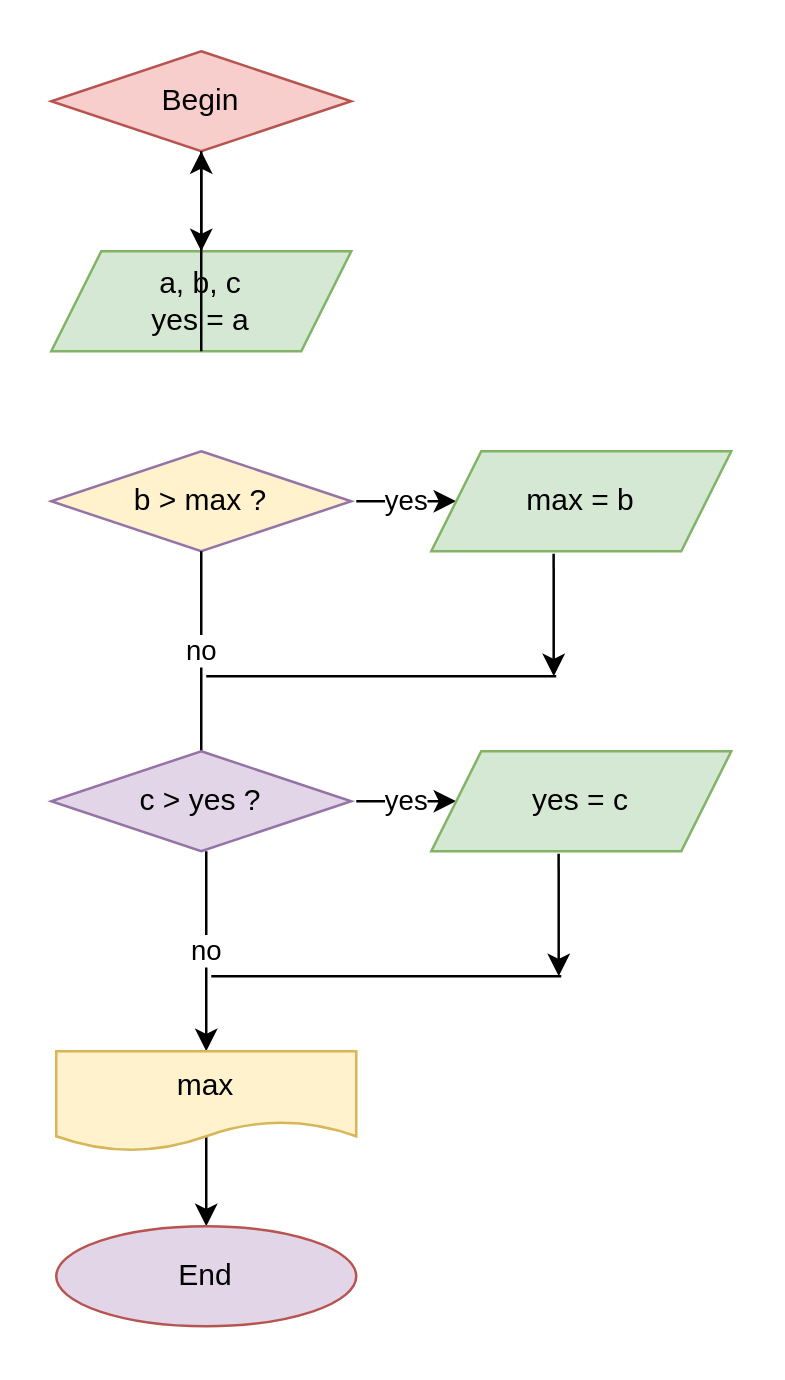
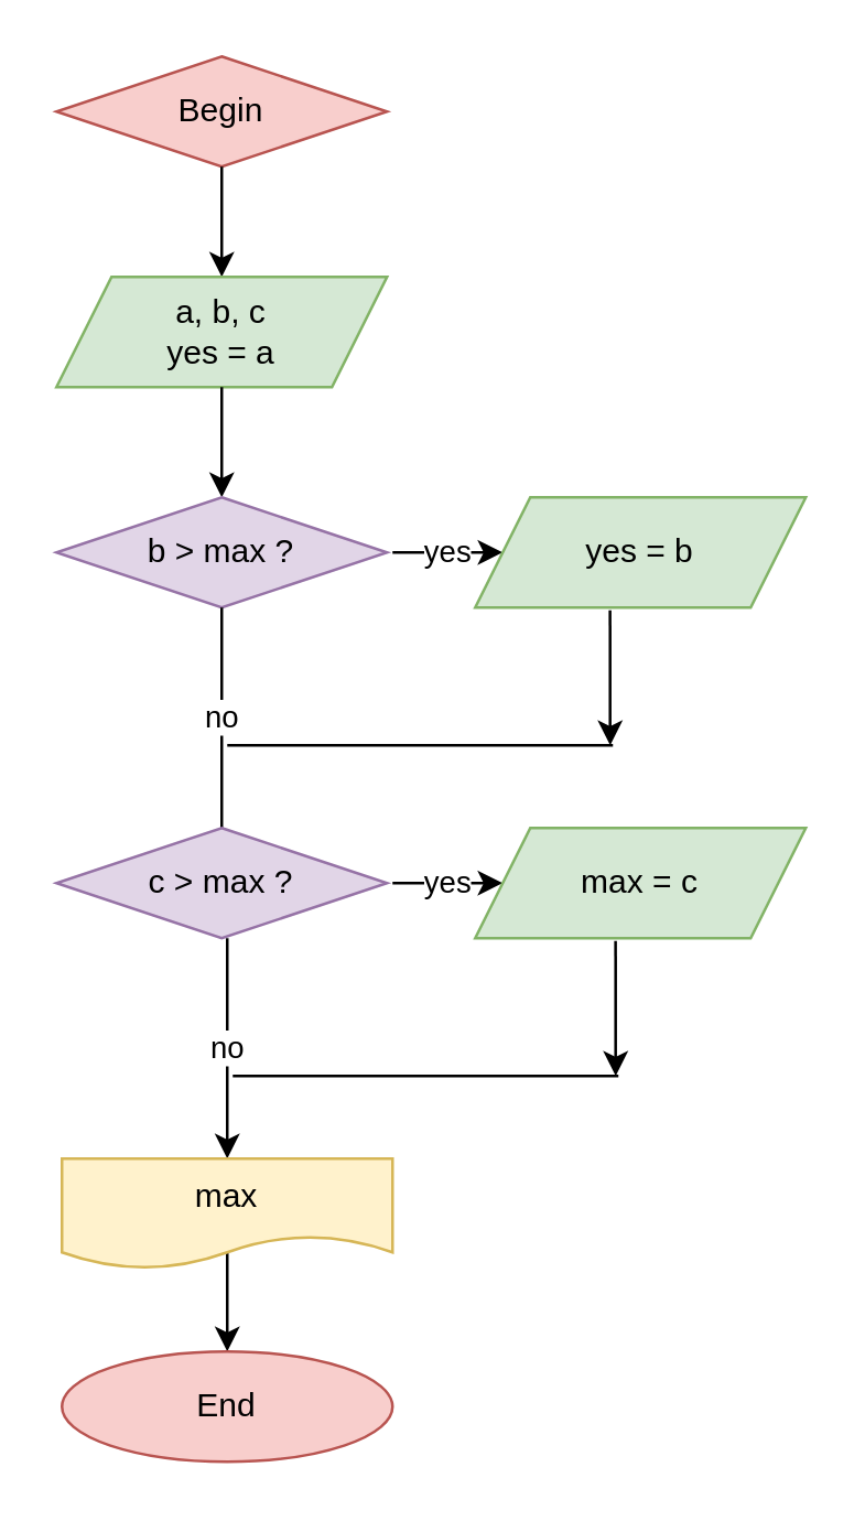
- <mxCell id="5" value="" style="endArrow=classic;html=1;rounded=0;exitX=0.5;exitY=1;exitDx=0;exitDy=0;" edge="1" parent="1" source="4" target="2"><mxGeometry width="50" height="50" relative="1" as="geometry"><mxPoint x="50" y="400" as="sourcePoint" /><mxPoint x="80" y="220" as="targetPoint" /></mxGeometry></mxCell>
+ <mxCell id="5" value="" style="endArrow=classic;html=1;rounded=0;exitX=0.5;exitY=1;exitDx=0;exitDy=0;" edge="1" parent="1" source="4" target="6"><mxGeometry width="50" height="50" relative="1" as="geometry"><mxPoint x="50" y="400" as="sourcePoint" /><mxPoint x="80" y="220" as="targetPoint" /></mxGeometry></mxCell>
- <mxCell id="6" value="b &amp;gt; max ?" style="rhombus;whiteSpace=wrap;html=1;fillColor=#fff2cc;strokeColor=#9673a6;" vertex="1" parent="1"><mxGeometry x="20" y="180" width="120" height="40" as="geometry" /></mxCell>
+ <mxCell id="6" value="b &amp;gt; max ?" style="rhombus;whiteSpace=wrap;html=1;fillColor=#e1d5e7;strokeColor=#9673a6;" vertex="1" parent="1"><mxGeometry x="20" y="180" width="120" height="40" as="geometry" /></mxCell>
- <mxCell id="11" value="max = b" style="shape=parallelogram;perimeter=parallelogramPerimeter;whiteSpace=wrap;html=1;fixedSize=1;fillColor=#d5e8d4;strokeColor=#82b366;" vertex="1" parent="1"><mxGeometry x="172" y="180" width="120" height="40" as="geometry" /></mxCell>
+ <mxCell id="11" value="yes = b" style="shape=parallelogram;perimeter=parallelogramPerimeter;whiteSpace=wrap;html=1;fixedSize=1;fillColor=#d5e8d4;strokeColor=#82b366;" vertex="1" parent="1"><mxGeometry x="172" y="180" width="120" height="40" as="geometry" /></mxCell>
- <mxCell id="12" value="c &amp;gt; yes ?" style="rhombus;whiteSpace=wrap;html=1;fillColor=#e1d5e7;strokeColor=#9673a6;" vertex="1" parent="1"><mxGeometry x="20" y="300" width="120" height="40" as="geometry" /></mxCell>
+ <mxCell id="12" value="c &amp;gt; max ?" style="rhombus;whiteSpace=wrap;html=1;fillColor=#e1d5e7;strokeColor=#9673a6;" vertex="1" parent="1"><mxGeometry x="20" y="300" width="120" height="40" as="geometry" /></mxCell>
- <mxCell id="14" value="yes = c" style="shape=parallelogram;perimeter=parallelogramPerimeter;whiteSpace=wrap;html=1;fixedSize=1;fillColor=#d5e8d4;strokeColor=#82b366;" vertex="1" parent="1"><mxGeometry x="172" y="300" width="120" height="40" as="geometry" /></mxCell>
+ <mxCell id="14" value="max = c" style="shape=parallelogram;perimeter=parallelogramPerimeter;whiteSpace=wrap;html=1;fixedSize=1;fillColor=#d5e8d4;strokeColor=#82b366;" vertex="1" parent="1"><mxGeometry x="172" y="300" width="120" height="40" as="geometry" /></mxCell>
- <mxCell id="10" value="End" style="ellipse;whiteSpace=wrap;html=1;fillColor=#e1d5e7;strokeColor=#b85450;" vertex="1" parent="1"><mxGeometry x="22" y="490" width="120" height="40" as="geometry" /></mxCell>
+ <mxCell id="10" value="End" style="ellipse;whiteSpace=wrap;html=1;fillColor=#f8cecc;strokeColor=#b85450;" vertex="1" parent="1"><mxGeometry x="22" y="490" width="120" height="40" as="geometry" /></mxCell>
